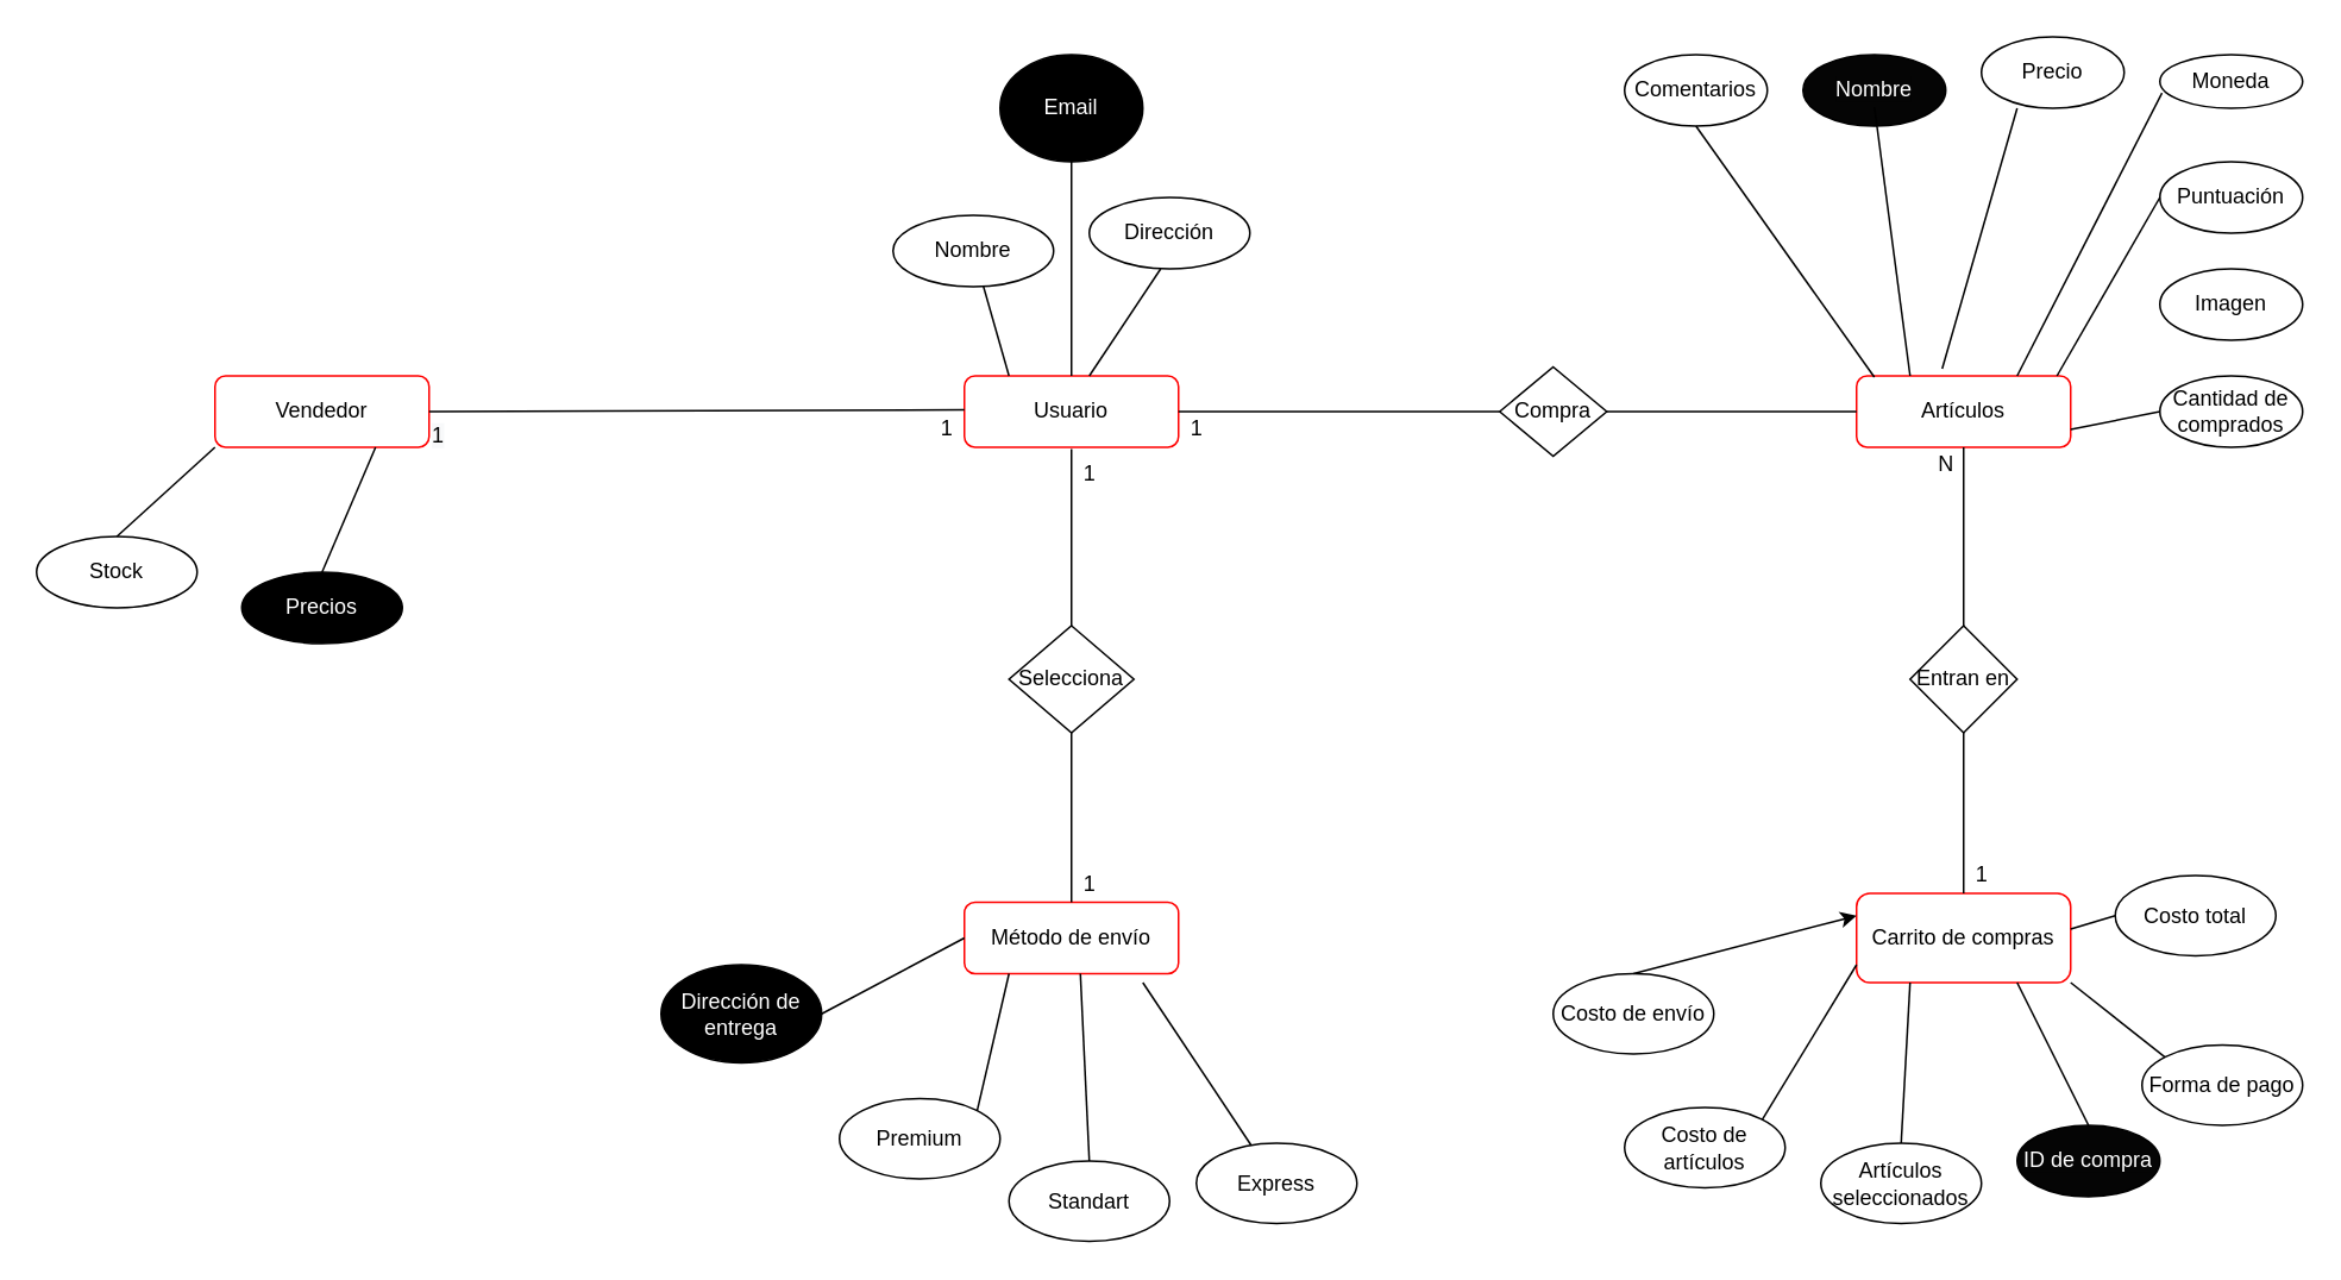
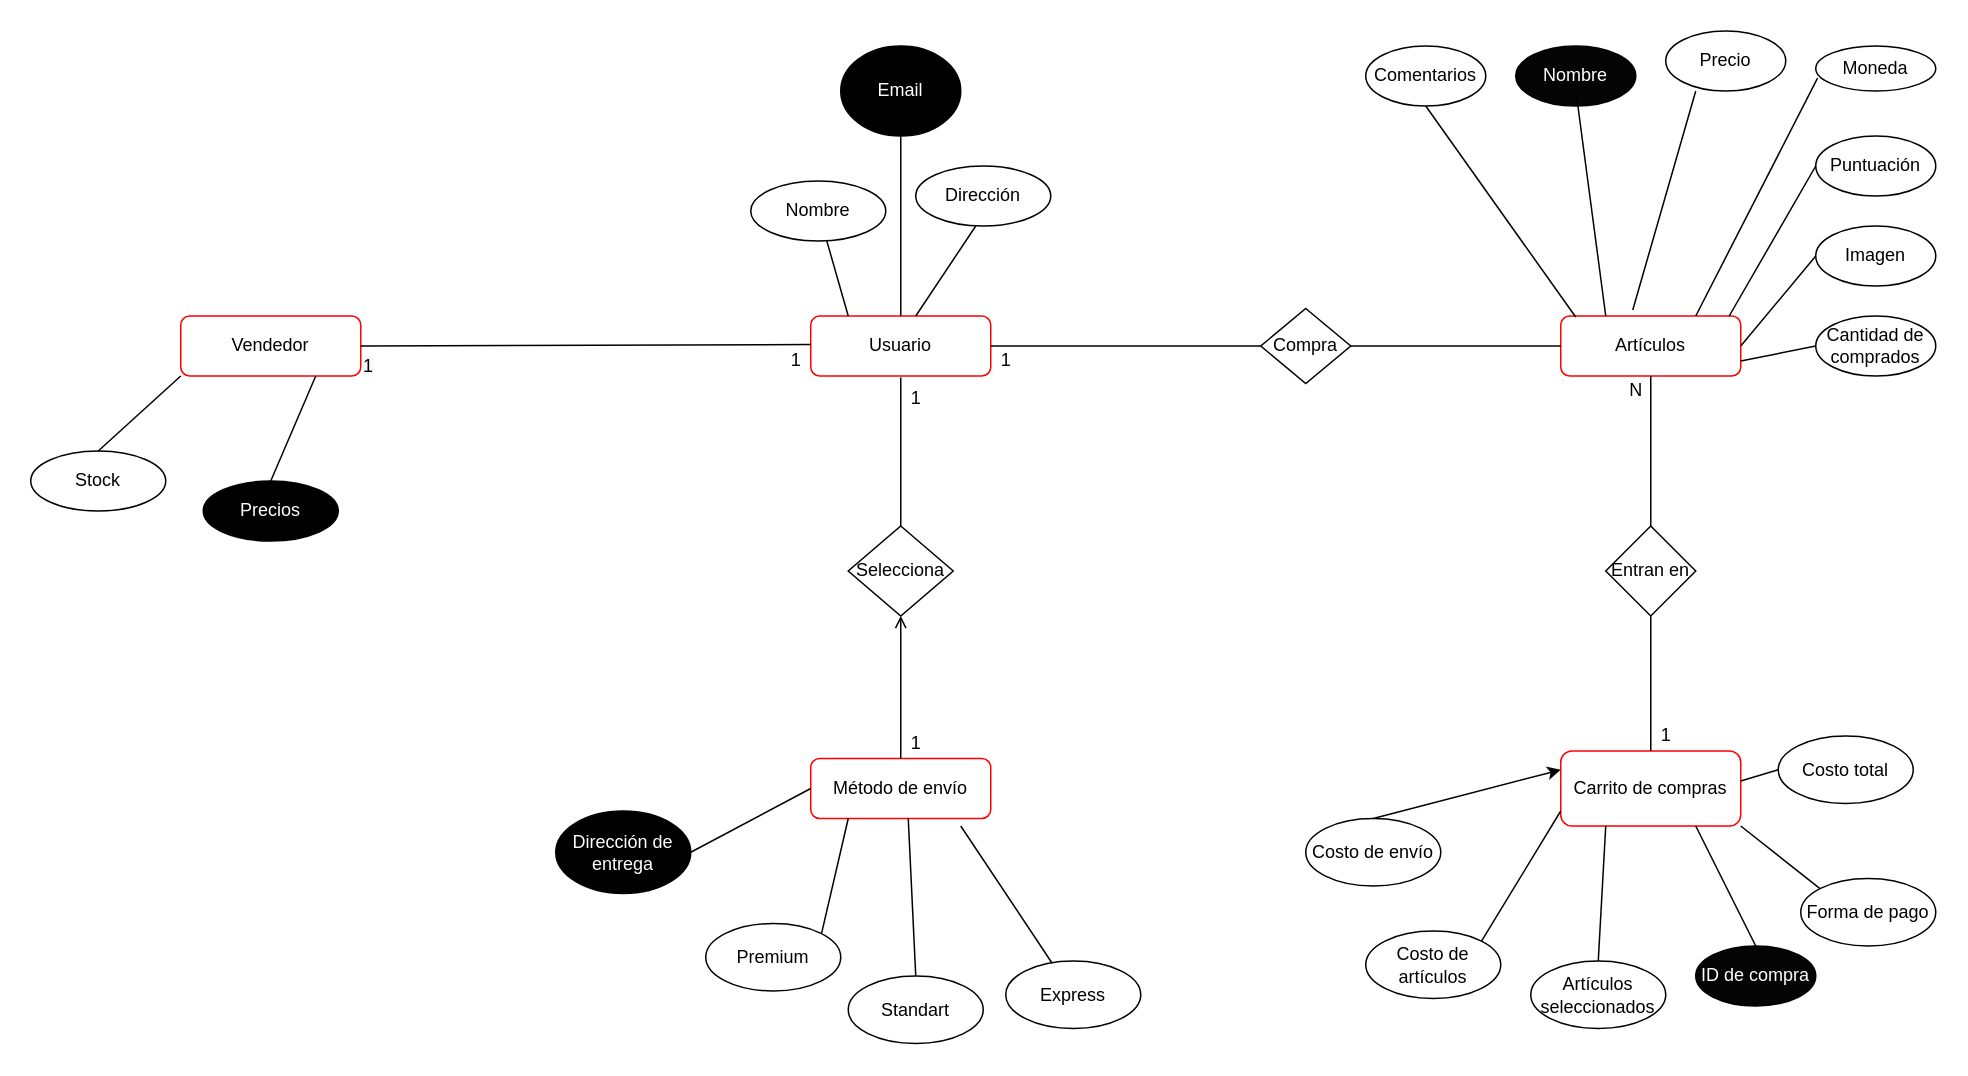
+ <mxCell id="31" value="" style="endArrow=none;html=1;entryX=1;entryY=0.5;entryDx=0;entryDy=0;exitX=0;exitY=0.5;exitDx=0;exitDy=0;" parent="1" source="23" target="3" edge="1"><mxGeometry width="50" height="50" relative="1" as="geometry"><mxPoint x="1000" y="120" as="sourcePoint" /><mxPoint x="1099.96" y="260.68" as="targetPoint" /></mxGeometry></mxCell>
- <mxCell id="13" value="" style="endArrow=none;html=1;exitX=0.5;exitY=0;exitDx=0;exitDy=0;entryX=0.5;entryY=1;entryDx=0;entryDy=0;" parent="1" source="6" target="12" edge="1"><mxGeometry width="50" height="50" relative="1" as="geometry"><mxPoint x="599.23" y="355" as="sourcePoint" /><mxPoint x="598.82" y="275" as="targetPoint" /></mxGeometry></mxCell>
+ <mxCell id="13" value="" style="endArrow=open;html=1;exitX=0.5;exitY=0;exitDx=0;exitDy=0;entryX=0.5;entryY=1;entryDx=0;entryDy=0;" parent="1" source="6" target="12" edge="1"><mxGeometry width="50" height="50" relative="1" as="geometry"><mxPoint x="599.23" y="355" as="sourcePoint" /><mxPoint x="598.82" y="275" as="targetPoint" /></mxGeometry></mxCell>
